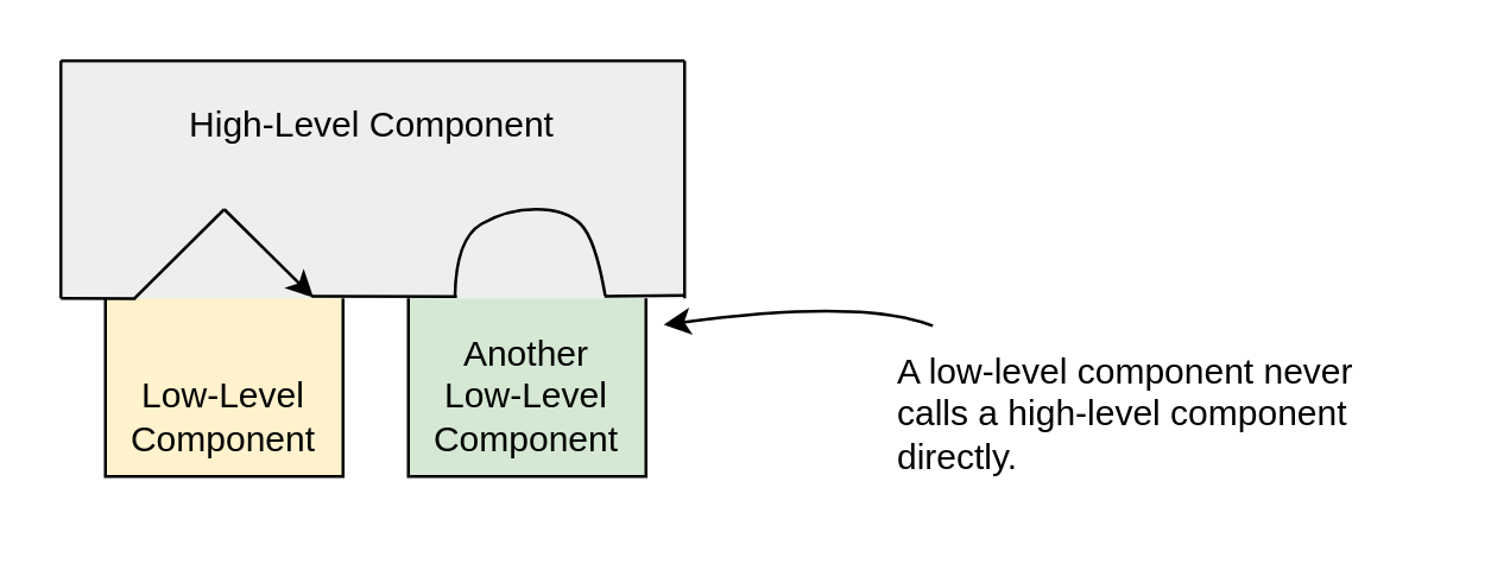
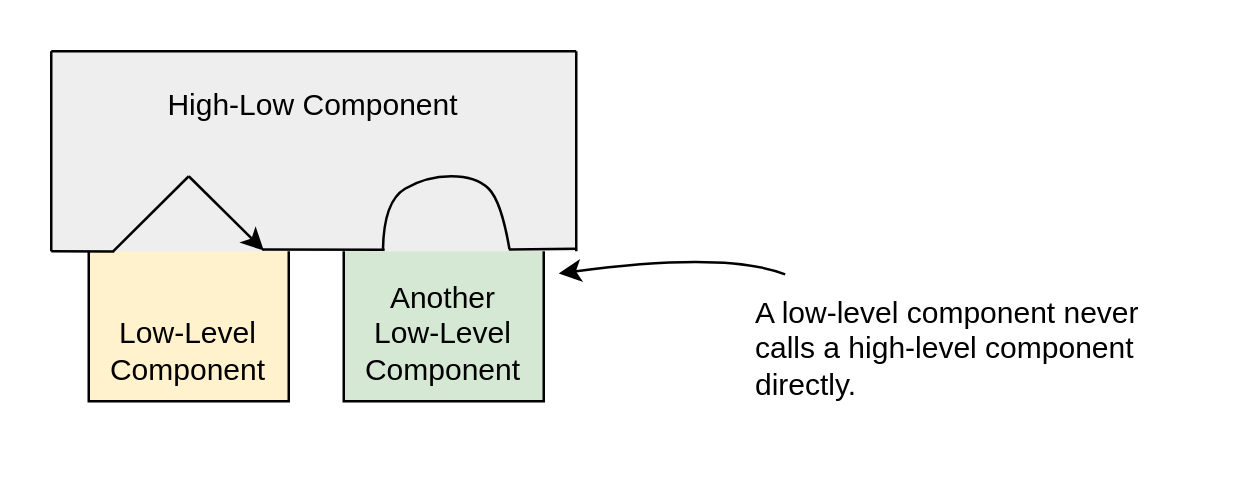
- <mxCell id="4" value="High-Level Component" style="rounded=0;whiteSpace=wrap;html=1;fillColor=#eeeeee;strokeColor=none;verticalAlign=top;spacing=10;" vertex="1" parent="1"><mxGeometry x="20" y="20" width="210" height="80" as="geometry" /></mxCell>
+ <mxCell id="4" value="High-Low Component" style="rounded=0;whiteSpace=wrap;html=1;fillColor=#eeeeee;strokeColor=none;verticalAlign=top;spacing=10;" vertex="1" parent="1"><mxGeometry x="20" y="20" width="210" height="80" as="geometry" /></mxCell>
